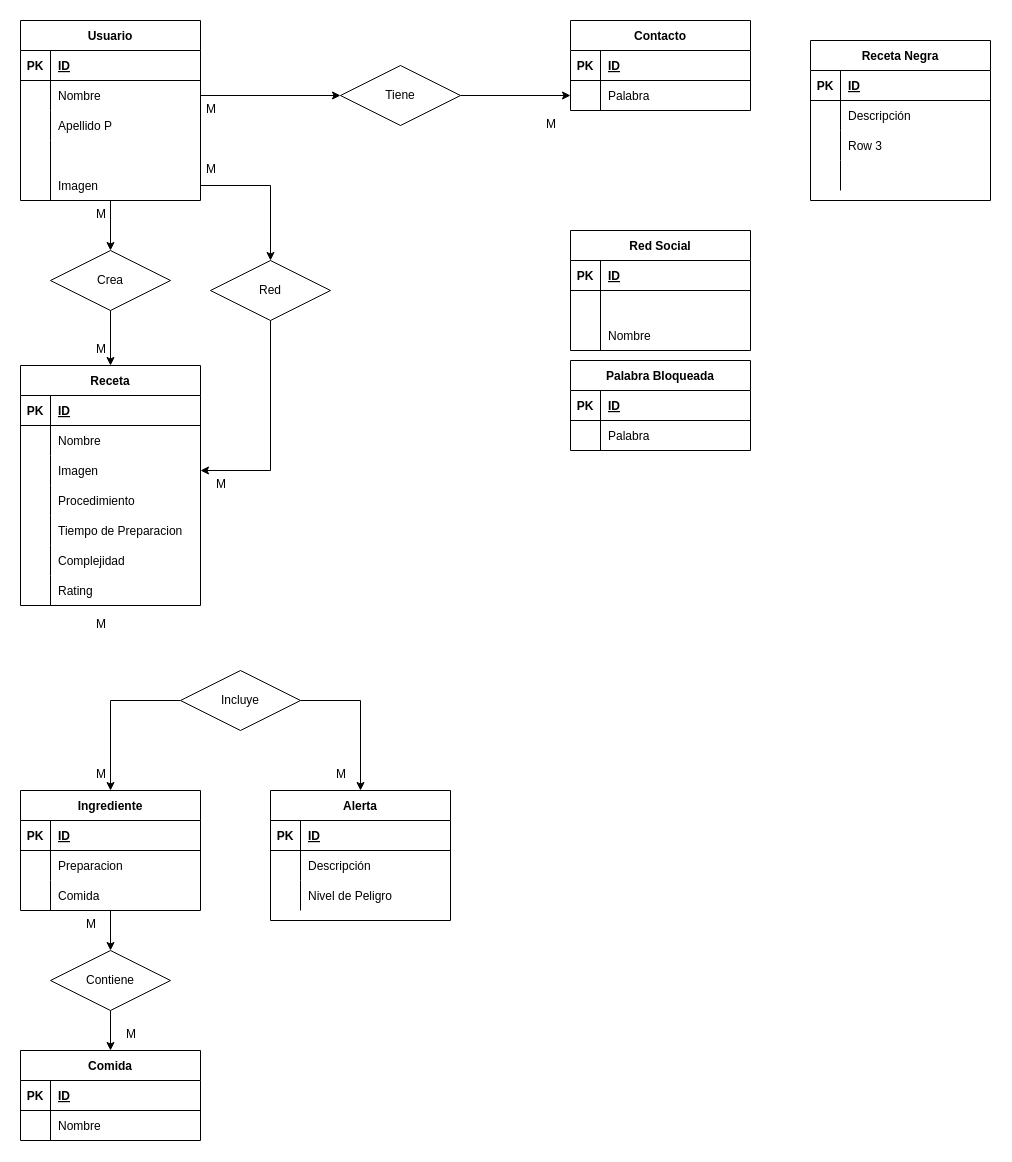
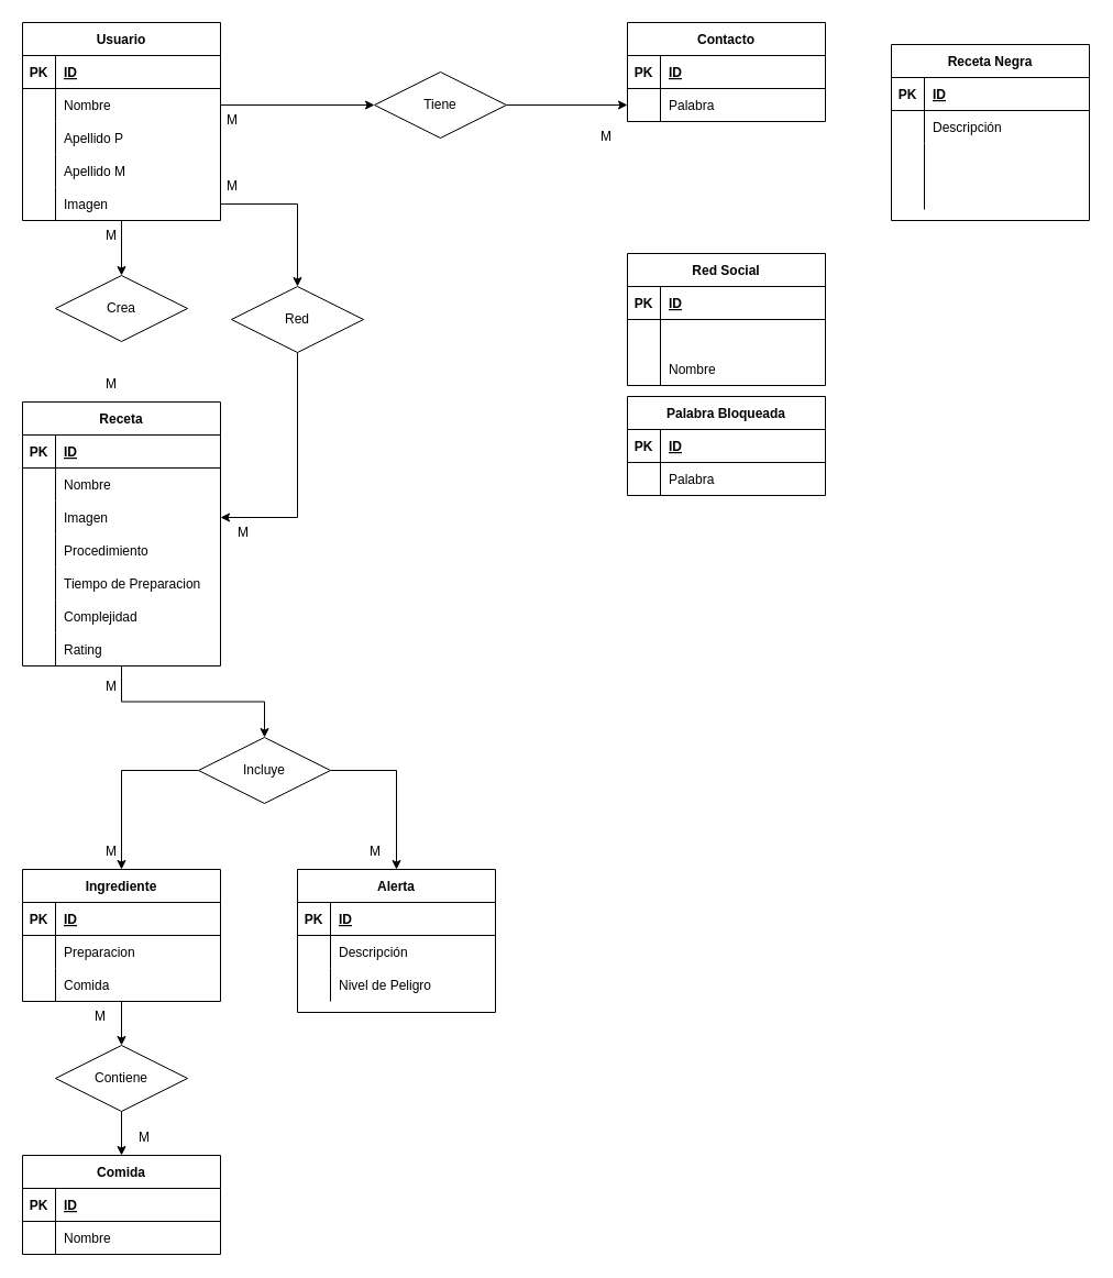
- <mxCell id="62" value="Row 3" style="shape=partialRectangle;connectable=0;fillColor=none;top=0;left=0;bottom=0;right=0;align=left;spacingLeft=6;overflow=hidden;" vertex="1" parent="60"><mxGeometry x="30" width="150" height="30" as="geometry" /></mxCell>
+ <mxCell id="15" value="Apellido M" style="shape=partialRectangle;connectable=0;fillColor=none;top=0;left=0;bottom=0;right=0;align=left;spacingLeft=6;overflow=hidden;" vertex="1" parent="13"><mxGeometry x="30" width="150" height="30" as="geometry" /></mxCell>
- <mxCell id="99" style="edgeStyle=orthogonalEdgeStyle;rounded=0;orthogonalLoop=1;jettySize=auto;html=1;exitX=0.5;exitY=1;exitDx=0;exitDy=0;entryX=0.5;entryY=0;entryDx=0;entryDy=0;" edge="1" parent="1" source="100" target="31"><mxGeometry relative="1" as="geometry" /></mxCell>
+ <mxCell id="30" style="edgeStyle=orthogonalEdgeStyle;rounded=0;orthogonalLoop=1;jettySize=auto;html=1;" edge="1" parent="1" source="31" target="109"><mxGeometry relative="1" as="geometry" /></mxCell>
